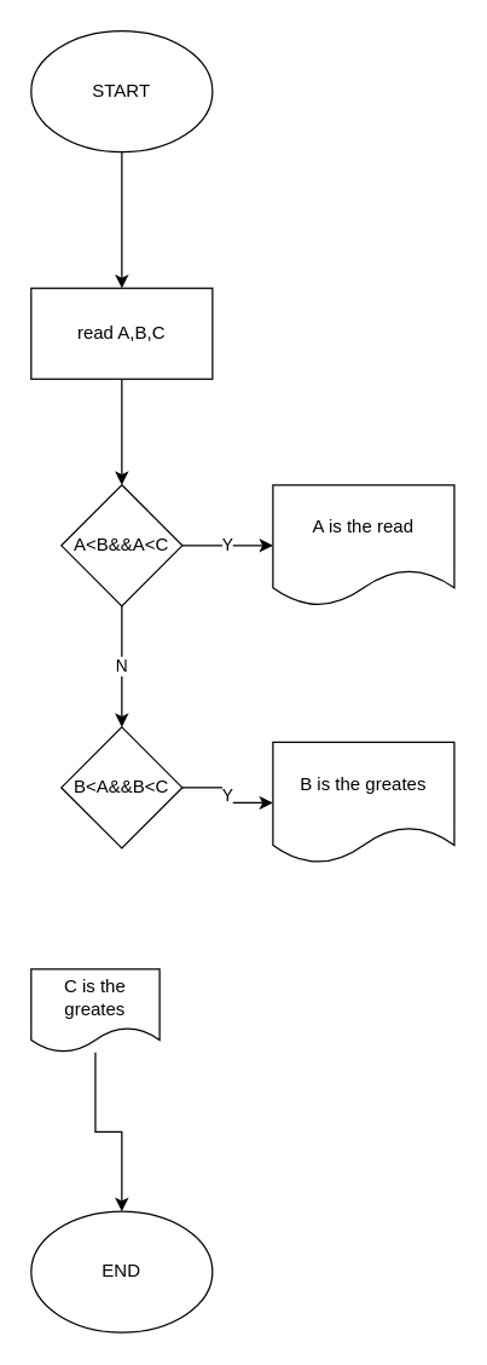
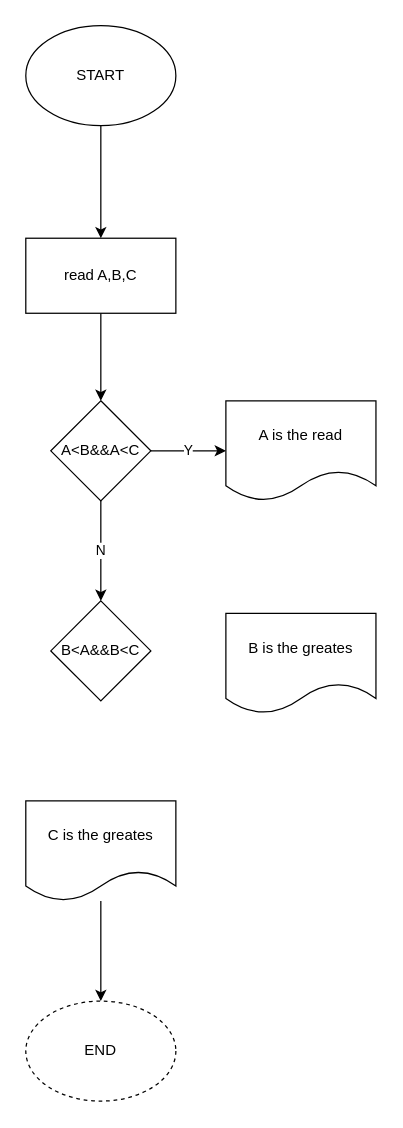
- <mxCell id="10" value="Y" style="edgeStyle=orthogonalEdgeStyle;rounded=0;orthogonalLoop=1;jettySize=auto;html=1;" edge="1" parent="1" source="11" target="12"><mxGeometry relative="1" as="geometry" /></mxCell>
- <mxCell id="14" value="C is the greates" style="shape=document;whiteSpace=wrap;html=1;boundedLbl=1;" vertex="1" parent="1"><mxGeometry x="20" y="640" width="85" height="55" as="geometry" /></mxCell>
+ <mxCell id="14" value="C is the greates" style="shape=document;whiteSpace=wrap;html=1;boundedLbl=1;" vertex="1" parent="1"><mxGeometry x="20" y="640" width="120" height="80" as="geometry" /></mxCell>
- <mxCell id="15" value="END" style="ellipse;whiteSpace=wrap;html=1;" vertex="1" parent="1"><mxGeometry x="20" y="800" width="120" height="80" as="geometry" /></mxCell>
+ <mxCell id="15" value="END" style="ellipse;whiteSpace=wrap;html=1;dashed=1;" vertex="1" parent="1"><mxGeometry x="20" y="800" width="120" height="80" as="geometry" /></mxCell>
